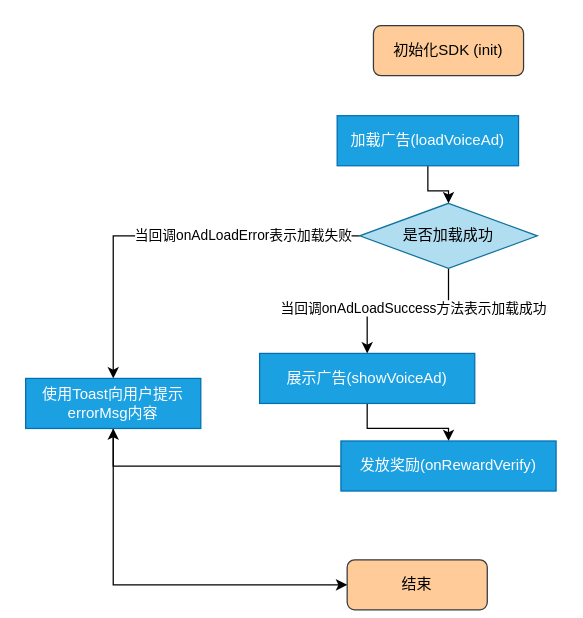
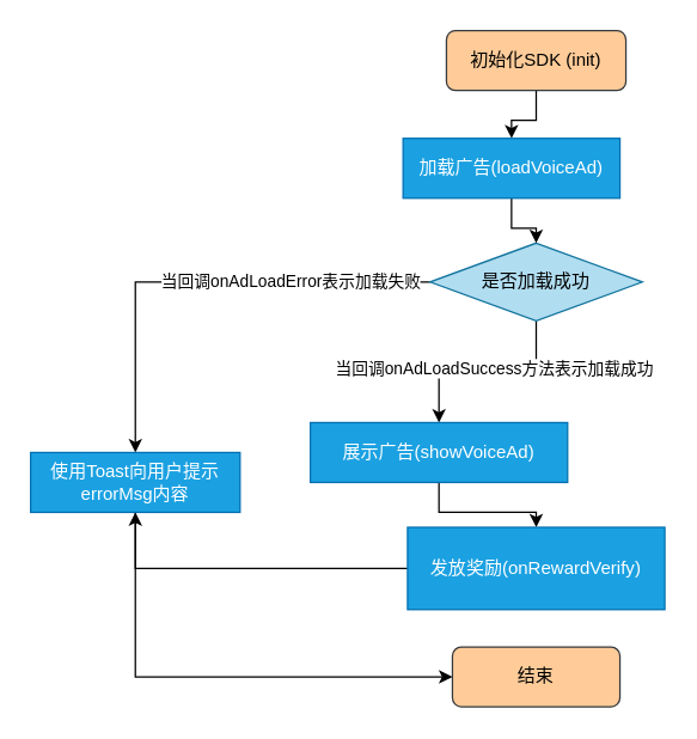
+ <mxCell id="2" style="edgeStyle=orthogonalEdgeStyle;rounded=0;orthogonalLoop=1;jettySize=auto;html=1;entryX=0.5;entryY=0;entryDx=0;entryDy=0;" edge="1" parent="1" source="3" target="10"><mxGeometry relative="1" as="geometry" /></mxCell>
- <mxCell id="15" value="发放奖励(onRewardVerify)" style="rounded=0;whiteSpace=wrap;html=1;fillColor=#1ba1e2;strokeColor=#006EAF;fontColor=#ffffff;" vertex="1" parent="1"><mxGeometry x="272" y="352" width="172" height="40" as="geometry" /></mxCell>
+ <mxCell id="15" value="发放奖励(onRewardVerify)" style="rounded=0;whiteSpace=wrap;html=1;fillColor=#1ba1e2;strokeColor=#006EAF;fontColor=#ffffff;" vertex="1" parent="1"><mxGeometry x="272" y="352" width="172" height="55" as="geometry" /></mxCell>
- <mxCell id="11" value="结束" style="rounded=1;whiteSpace=wrap;html=1;fillColor=#ffcc99;strokeColor=#36393d;" vertex="1" parent="1"><mxGeometry x="277" y="447" width="112" height="40" as="geometry" /></mxCell>
+ <mxCell id="11" value="结束" style="rounded=1;whiteSpace=wrap;html=1;fillColor=#ffcc99;strokeColor=#36393d;" vertex="1" parent="1"><mxGeometry x="302" y="432" width="112" height="40" as="geometry" /></mxCell>
